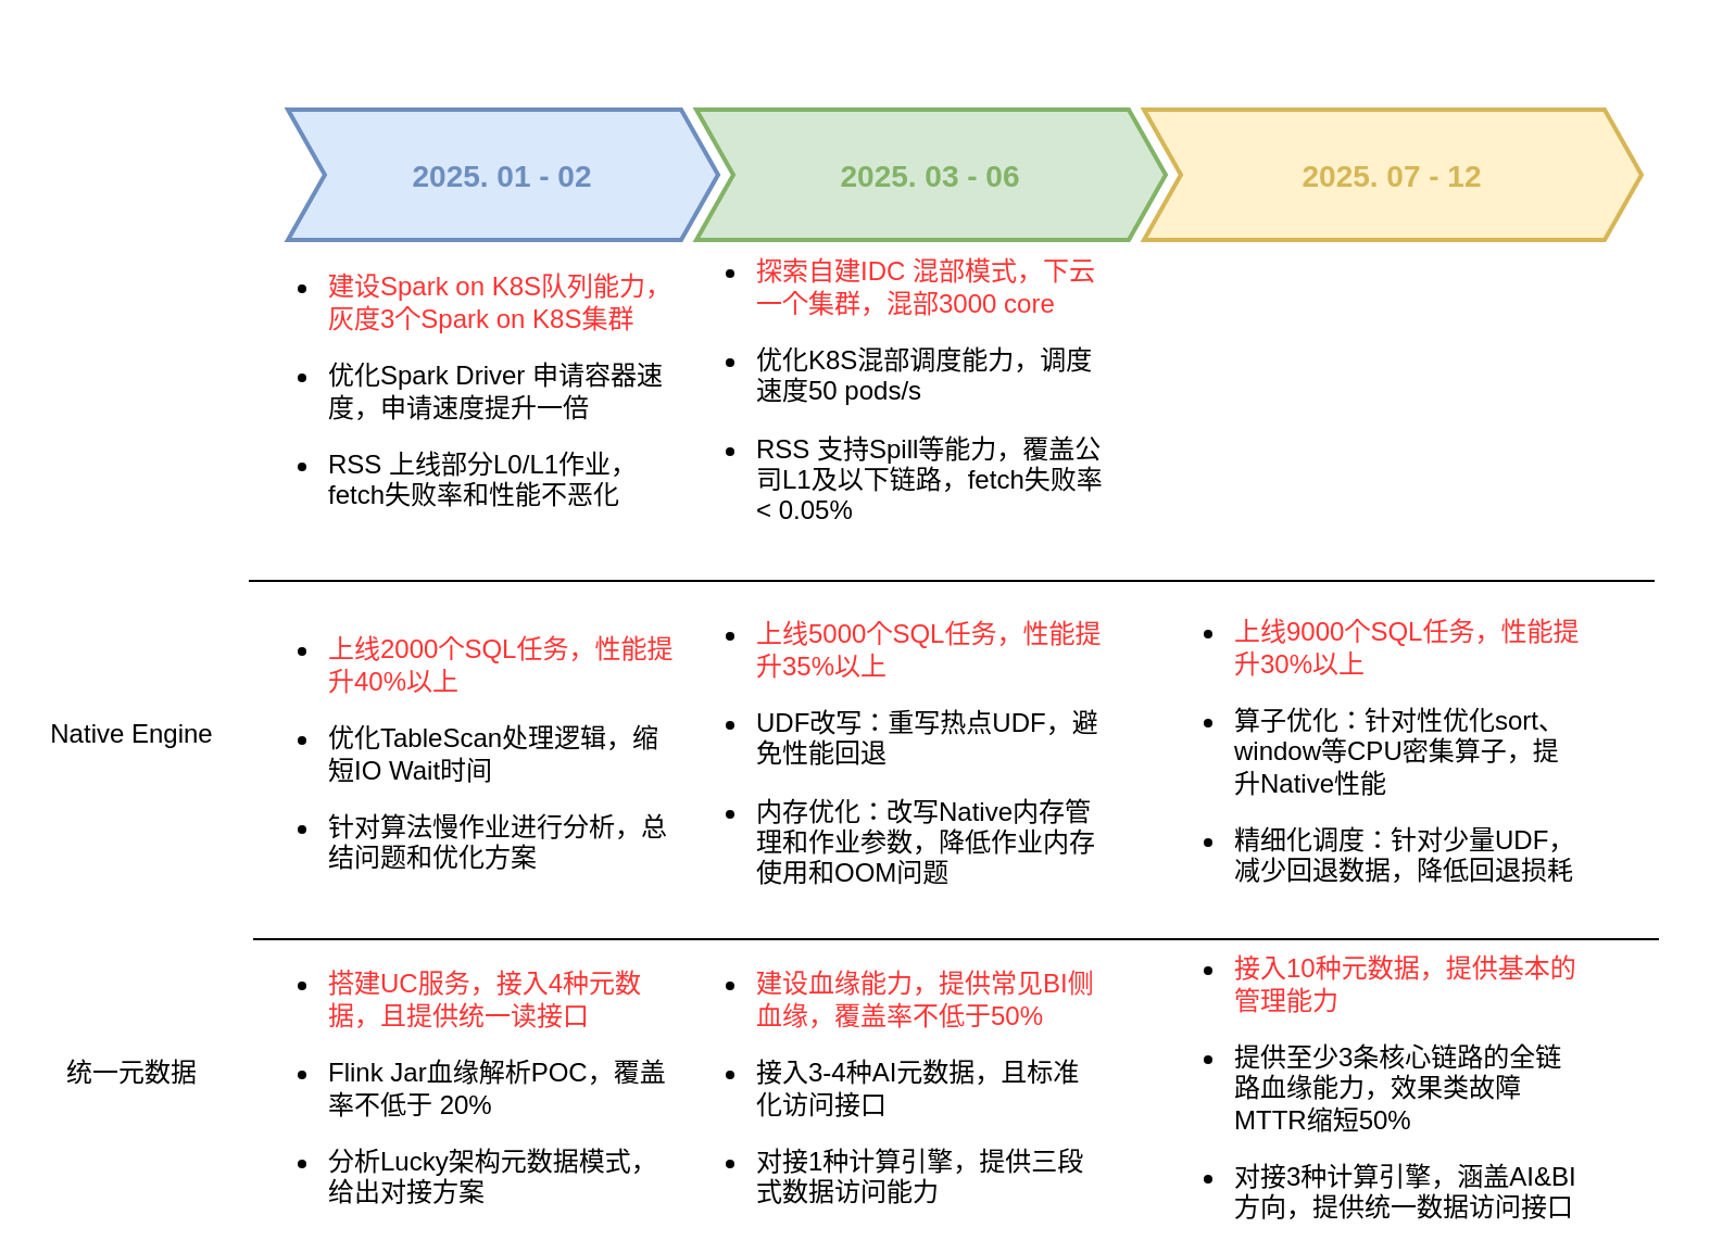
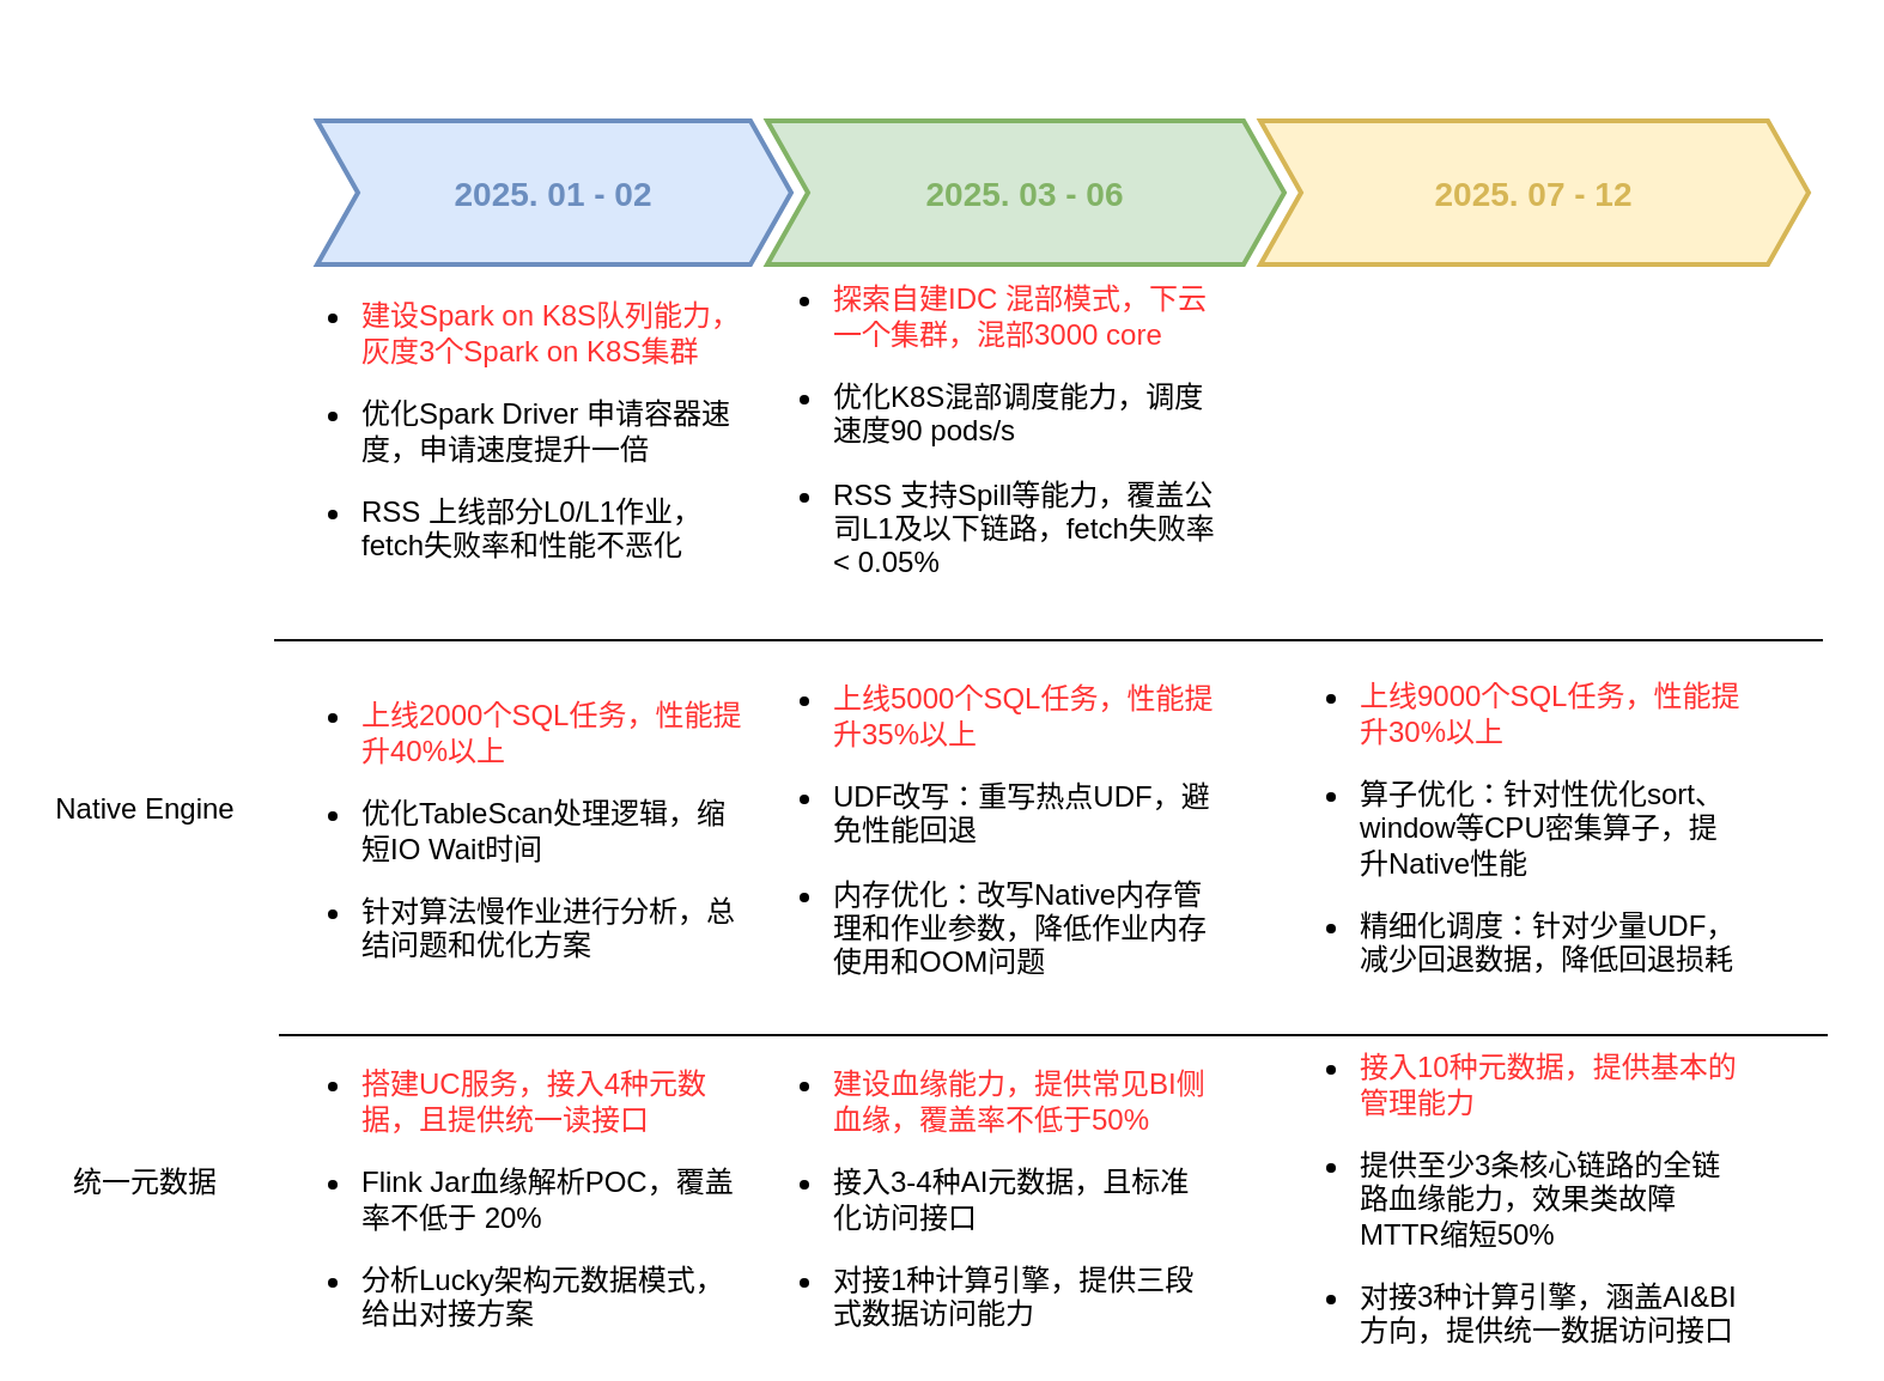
- <mxCell id="13" value="&lt;ul&gt;&lt;li&gt;&lt;span style=&quot;background-color: initial;&quot;&gt;&lt;font color=&quot;#ff3333&quot;&gt;探索自建IDC 混部模式，下云一个集群，混部3000 core&lt;/font&gt;&lt;/span&gt;&lt;/li&gt;&lt;/ul&gt;&lt;ul&gt;&lt;li&gt;优化K8S混部调度能力，调度速度50 pods/s&lt;/li&gt;&lt;ul&gt;&lt;/ul&gt;&lt;/ul&gt;&lt;ul&gt;&lt;li&gt;RSS 支持Spill等能力，覆盖公司L1及以下链路，fetch失败率 &amp;lt; 0.05%&lt;/li&gt;&lt;/ul&gt;" style="text;html=1;align=left;verticalAlign=middle;whiteSpace=wrap;rounded=0;" vertex="1" parent="1"><mxGeometry x="306" y="126" width="202" height="108" as="geometry" /></mxCell>
+ <mxCell id="13" value="&lt;ul&gt;&lt;li&gt;&lt;span style=&quot;background-color: initial;&quot;&gt;&lt;font color=&quot;#ff3333&quot;&gt;探索自建IDC 混部模式，下云一个集群，混部3000 core&lt;/font&gt;&lt;/span&gt;&lt;/li&gt;&lt;/ul&gt;&lt;ul&gt;&lt;li&gt;优化K8S混部调度能力，调度速度90 pods/s&lt;/li&gt;&lt;ul&gt;&lt;/ul&gt;&lt;/ul&gt;&lt;ul&gt;&lt;li&gt;RSS 支持Spill等能力，覆盖公司L1及以下链路，fetch失败率 &amp;lt; 0.05%&lt;/li&gt;&lt;/ul&gt;" style="text;html=1;align=left;verticalAlign=middle;whiteSpace=wrap;rounded=0;" vertex="1" parent="1"><mxGeometry x="306" y="126" width="202" height="108" as="geometry" /></mxCell>
